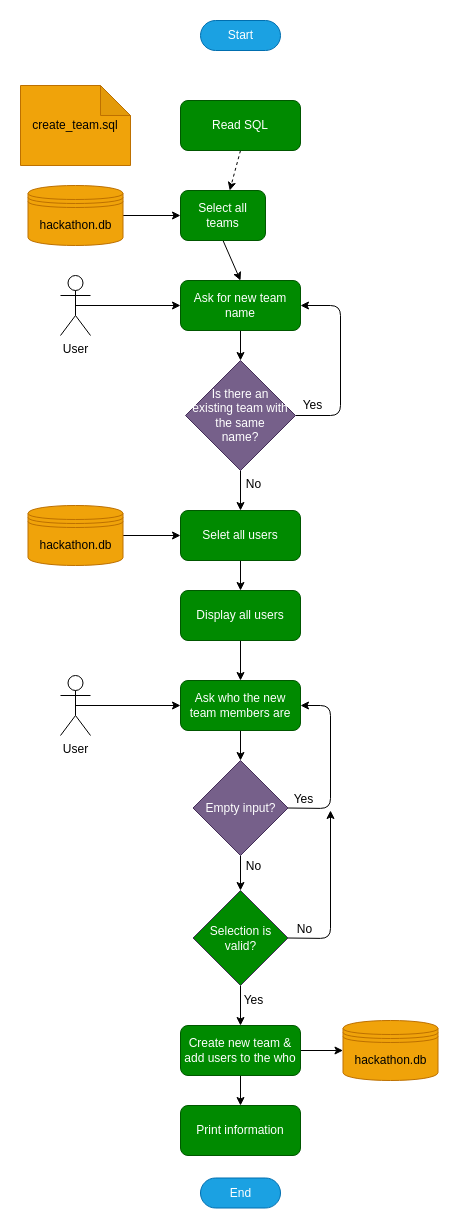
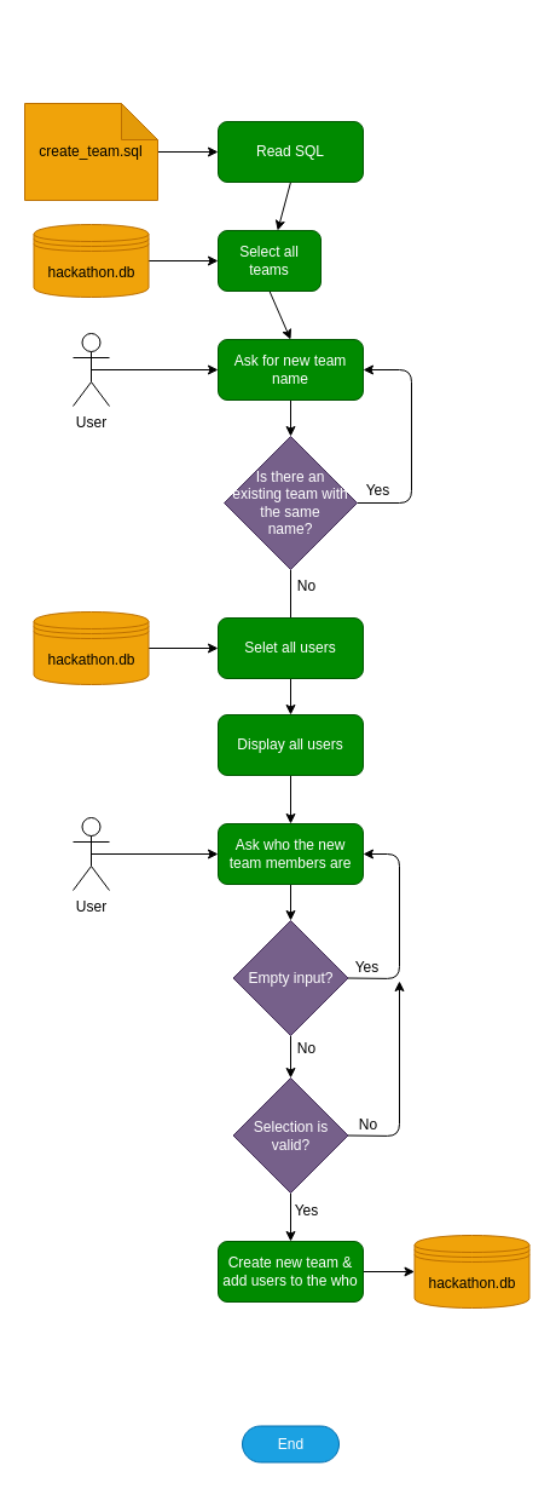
- <mxCell id="2" value="Start" style="html=1;dashed=0;whitespace=wrap;shape=mxgraph.dfd.start;fillColor=#1ba1e2;strokeColor=#006EAF;fontColor=#ffffff;" parent="1" vertex="1"><mxGeometry x="200" y="20" width="80" height="30" as="geometry" /></mxCell>
+ <mxCell id="9" value="" style="edgeStyle=none;html=1;endArrow=classic;endFill=1;entryX=0;entryY=0.5;entryDx=0;entryDy=0;" parent="1" source="10" target="4" edge="1"><mxGeometry relative="1" as="geometry"><mxPoint x="170" y="160" as="targetPoint" /></mxGeometry></mxCell>
- <mxCell id="3" style="edgeStyle=none;html=1;exitX=0.5;exitY=1;exitDx=0;exitDy=0;dashed=1;" parent="1" source="4" target="6" edge="1"><mxGeometry relative="1" as="geometry" /></mxCell>
+ <mxCell id="3" style="edgeStyle=none;html=1;exitX=0.5;exitY=1;exitDx=0;exitDy=0;" parent="1" source="4" target="6" edge="1"><mxGeometry relative="1" as="geometry" /></mxCell>
- <mxCell id="14" style="edgeStyle=none;html=1;exitX=0.5;exitY=1;exitDx=0;exitDy=0;endArrow=classic;endFill=1;entryX=0.5;entryY=0;entryDx=0;entryDy=0;" parent="1" source="15" target="28" edge="1"><mxGeometry relative="1" as="geometry"><mxPoint x="240" y="510" as="targetPoint" /></mxGeometry></mxCell>
+ <mxCell id="14" style="edgeStyle=none;html=1;exitX=0.5;exitY=1;exitDx=0;exitDy=0;endArrow=none;endFill=1;entryX=0.5;entryY=0;entryDx=0;entryDy=0;" parent="1" source="15" target="28" edge="1"><mxGeometry relative="1" as="geometry"><mxPoint x="240" y="510" as="targetPoint" /></mxGeometry></mxCell>
- <mxCell id="38" value="Selection is&lt;br&gt;valid?" style="rhombus;whiteSpace=wrap;html=1;fillColor=#008a00;fontColor=#ffffff;strokeColor=#432D57;" parent="1" vertex="1"><mxGeometry x="192.5" y="890" width="95" height="95" as="geometry" /></mxCell>
+ <mxCell id="38" value="Selection is&lt;br&gt;valid?" style="rhombus;whiteSpace=wrap;html=1;fillColor=#76608a;fontColor=#ffffff;strokeColor=#432D57;" parent="1" vertex="1"><mxGeometry x="192.5" y="890" width="95" height="95" as="geometry" /></mxCell>
- <mxCell id="24" style="edgeStyle=none;html=1;exitX=0.5;exitY=1;exitDx=0;exitDy=0;entryX=0.5;entryY=0;entryDx=0;entryDy=0;fontSize=16;endArrow=classic;endFill=1;" parent="1" source="25" target="26" edge="1"><mxGeometry relative="1" as="geometry" /></mxCell>
- <mxCell id="26" value="Print information" style="shape=rect;html=1;rounded=1;whiteSpace=wrap;align=center;fillColor=#008a00;fontColor=#ffffff;strokeColor=#005700;" parent="1" vertex="1"><mxGeometry x="180" y="1105" width="120" height="50" as="geometry" /></mxCell>
